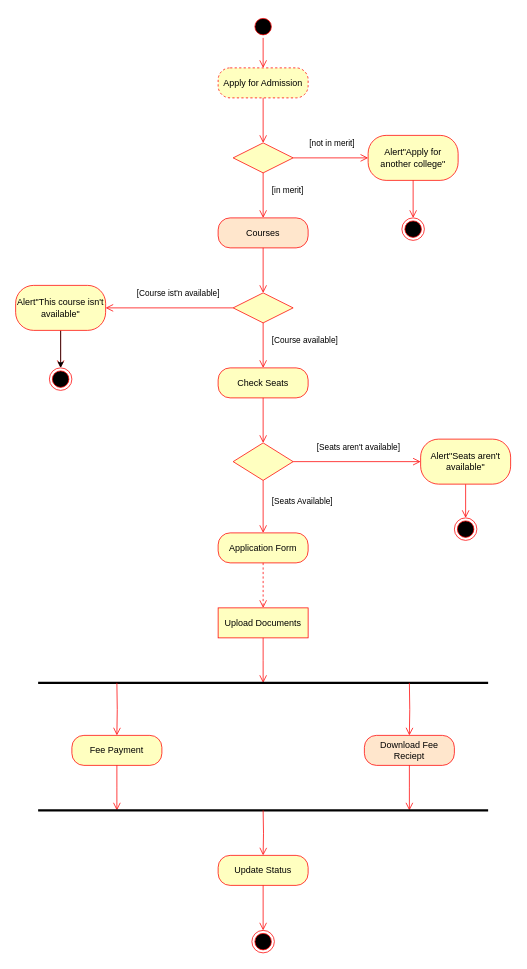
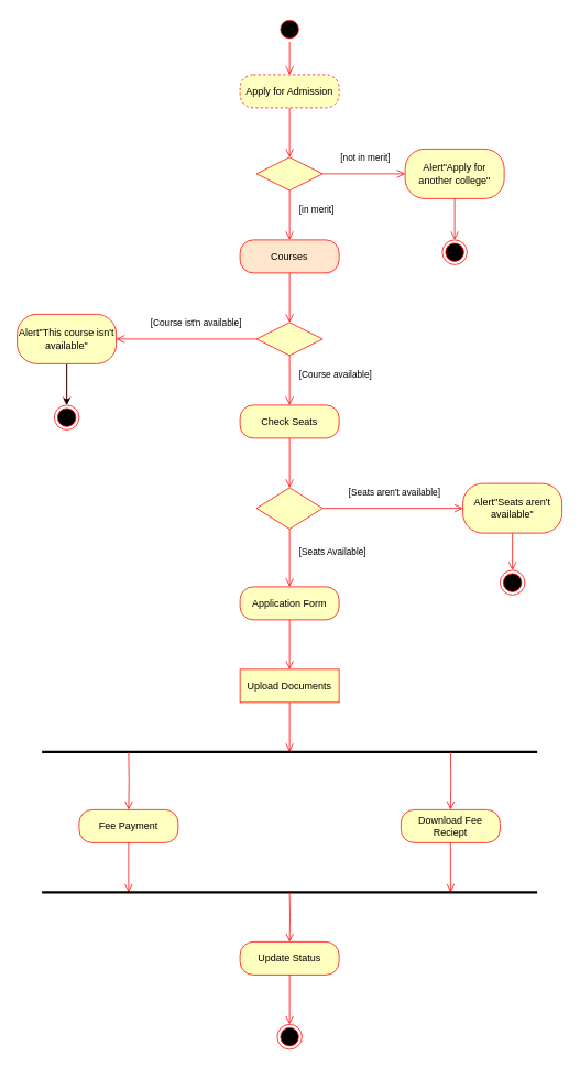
- <mxCell id="25" value="" style="edgeStyle=orthogonalEdgeStyle;html=1;verticalAlign=bottom;endArrow=open;endSize=8;strokeColor=#ff0000;rounded=0;exitX=0.5;exitY=1;exitDx=0;exitDy=0;entryX=0.5;entryY=0;entryDx=0;entryDy=0;dashed=1;" edge="1" source="24" parent="1" target="26"><mxGeometry relative="1" as="geometry"><mxPoint x="350" y="810" as="targetPoint" /></mxGeometry></mxCell>
+ <mxCell id="25" value="" style="edgeStyle=orthogonalEdgeStyle;html=1;verticalAlign=bottom;endArrow=open;endSize=8;strokeColor=#ff0000;rounded=0;exitX=0.5;exitY=1;exitDx=0;exitDy=0;entryX=0.5;entryY=0;entryDx=0;entryDy=0;" edge="1" source="24" parent="1" target="26"><mxGeometry relative="1" as="geometry"><mxPoint x="350" y="810" as="targetPoint" /></mxGeometry></mxCell>
- <mxCell id="33" value="Download Fee Reciept" style="rounded=1;whiteSpace=wrap;html=1;arcSize=40;fontColor=#000000;fillColor=#ffe6cc;strokeColor=#ff0000;" vertex="1" parent="1"><mxGeometry x="485" y="980" width="120" height="40" as="geometry" /></mxCell>
+ <mxCell id="33" value="Download Fee Reciept" style="rounded=1;whiteSpace=wrap;html=1;arcSize=40;fontColor=#000000;fillColor=#ffffc0;strokeColor=#ff0000;" vertex="1" parent="1"><mxGeometry x="485" y="980" width="120" height="40" as="geometry" /></mxCell>
